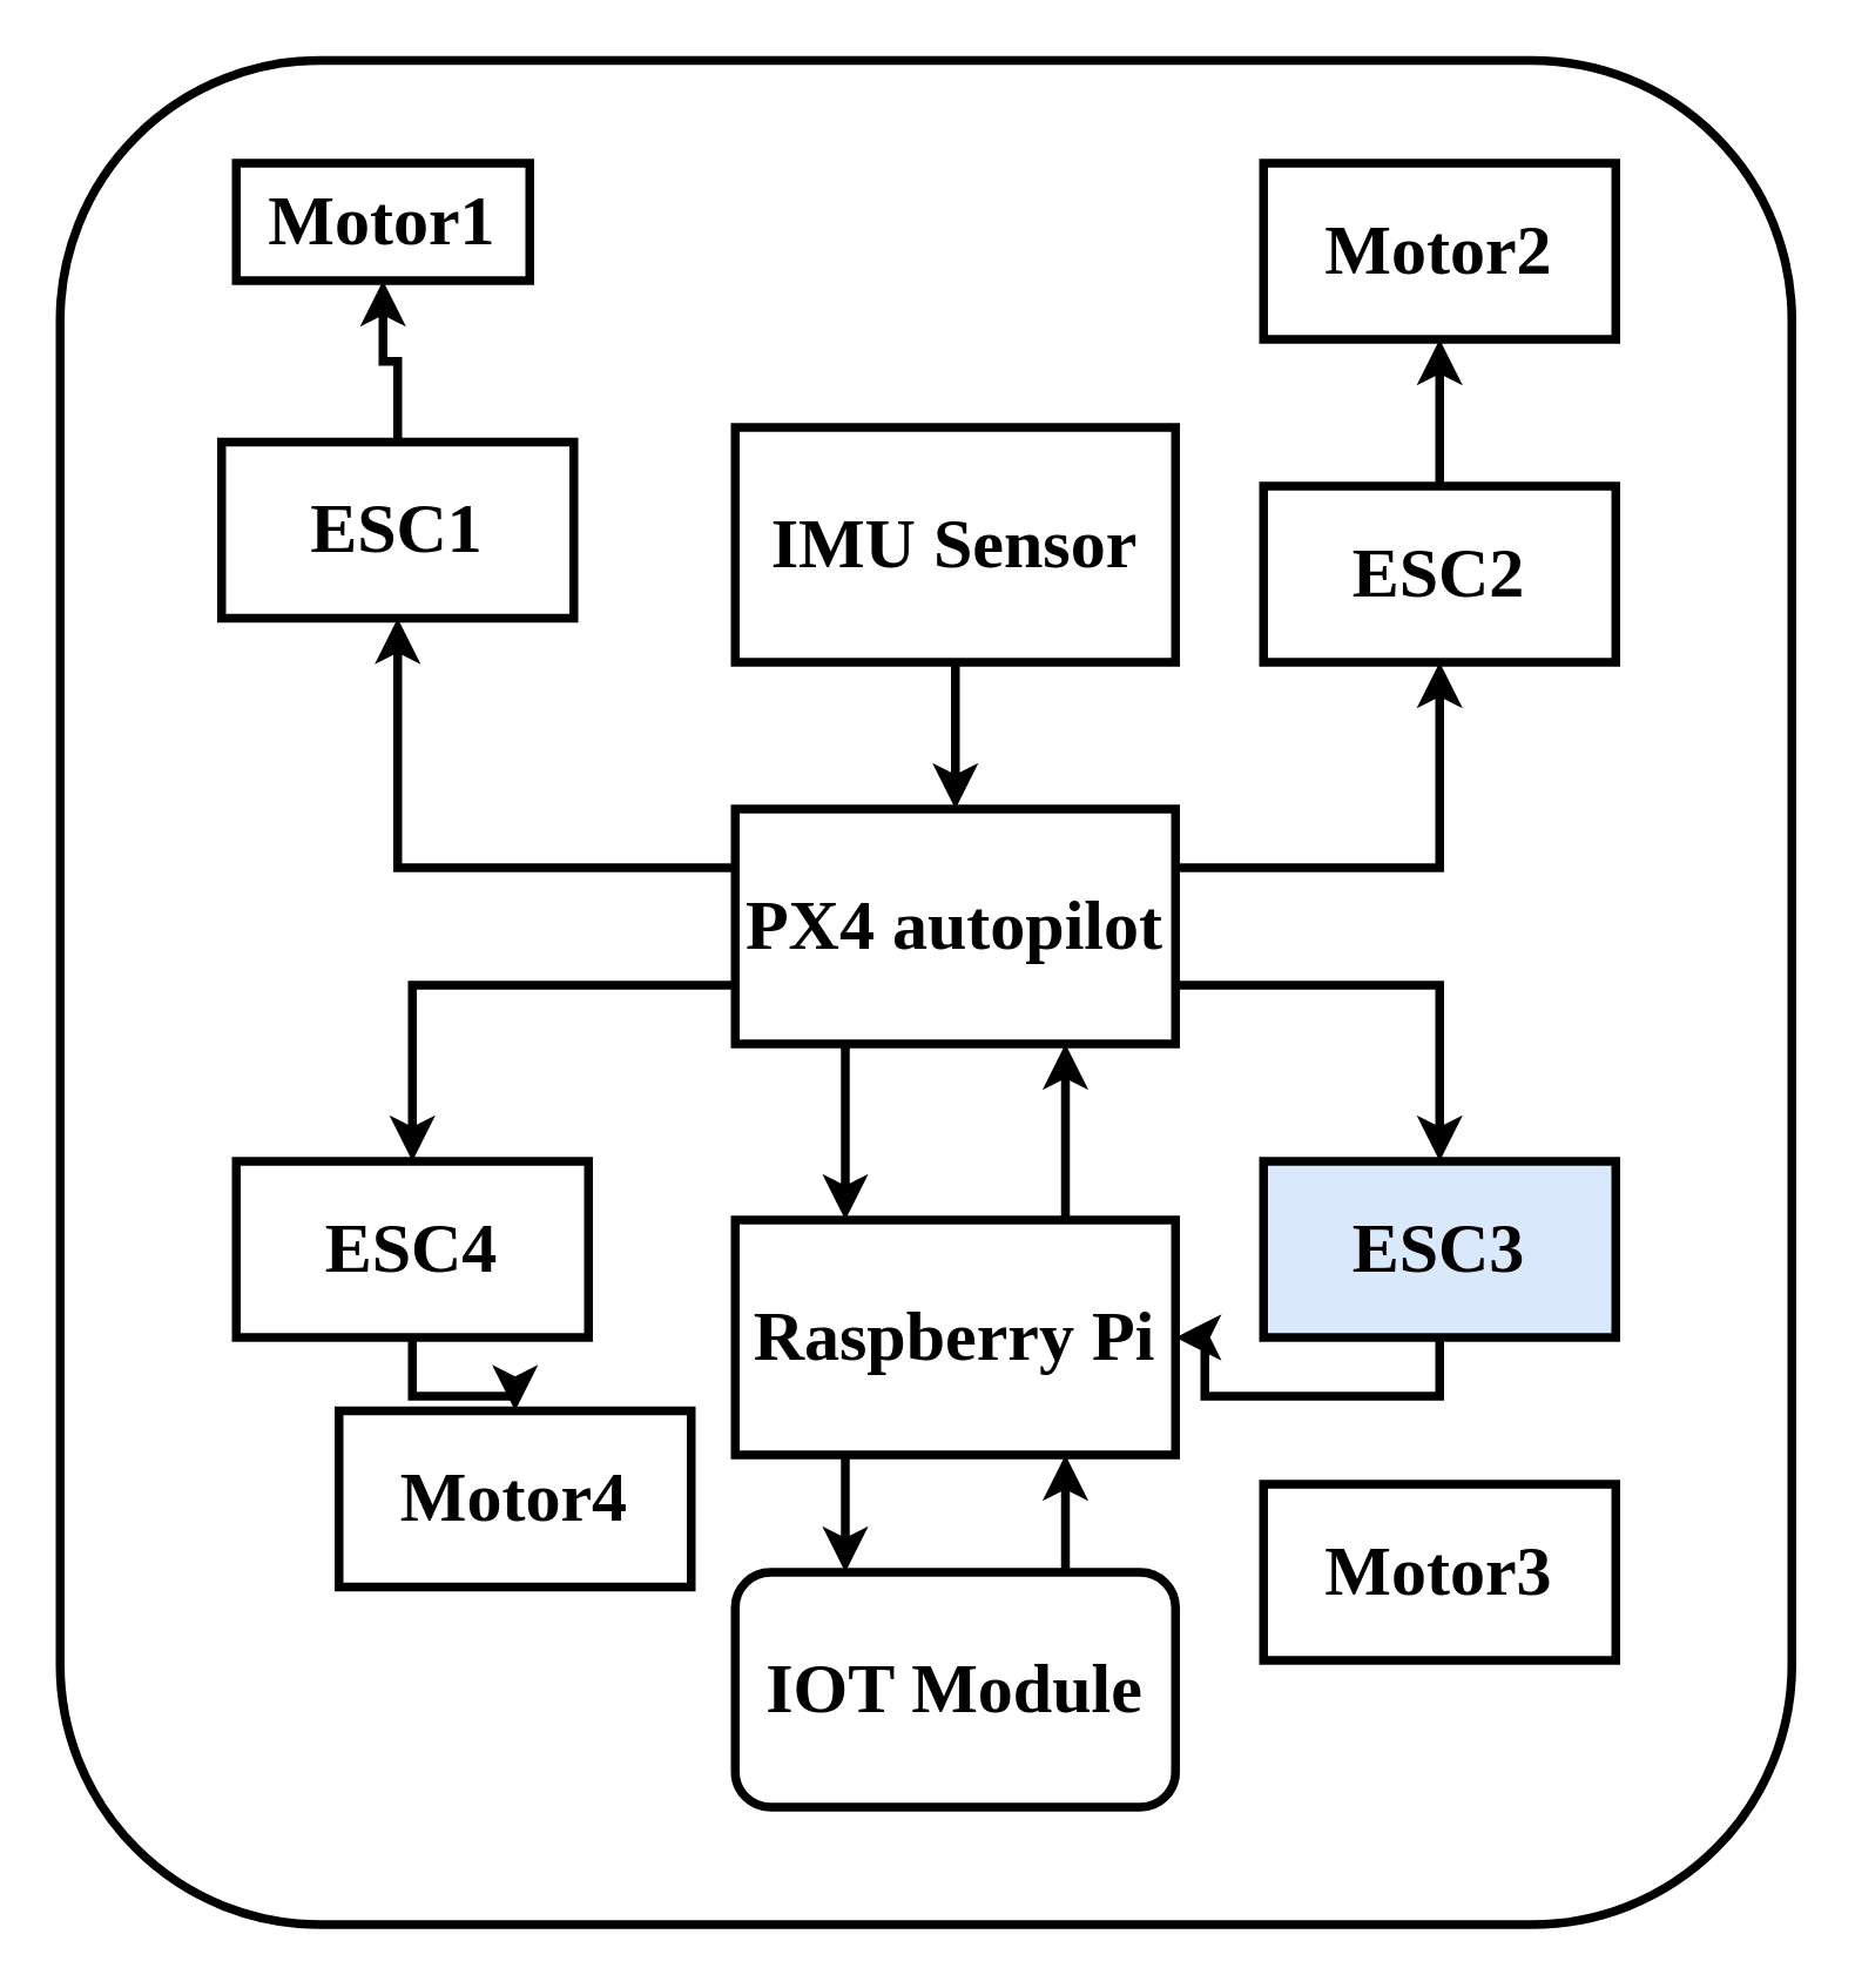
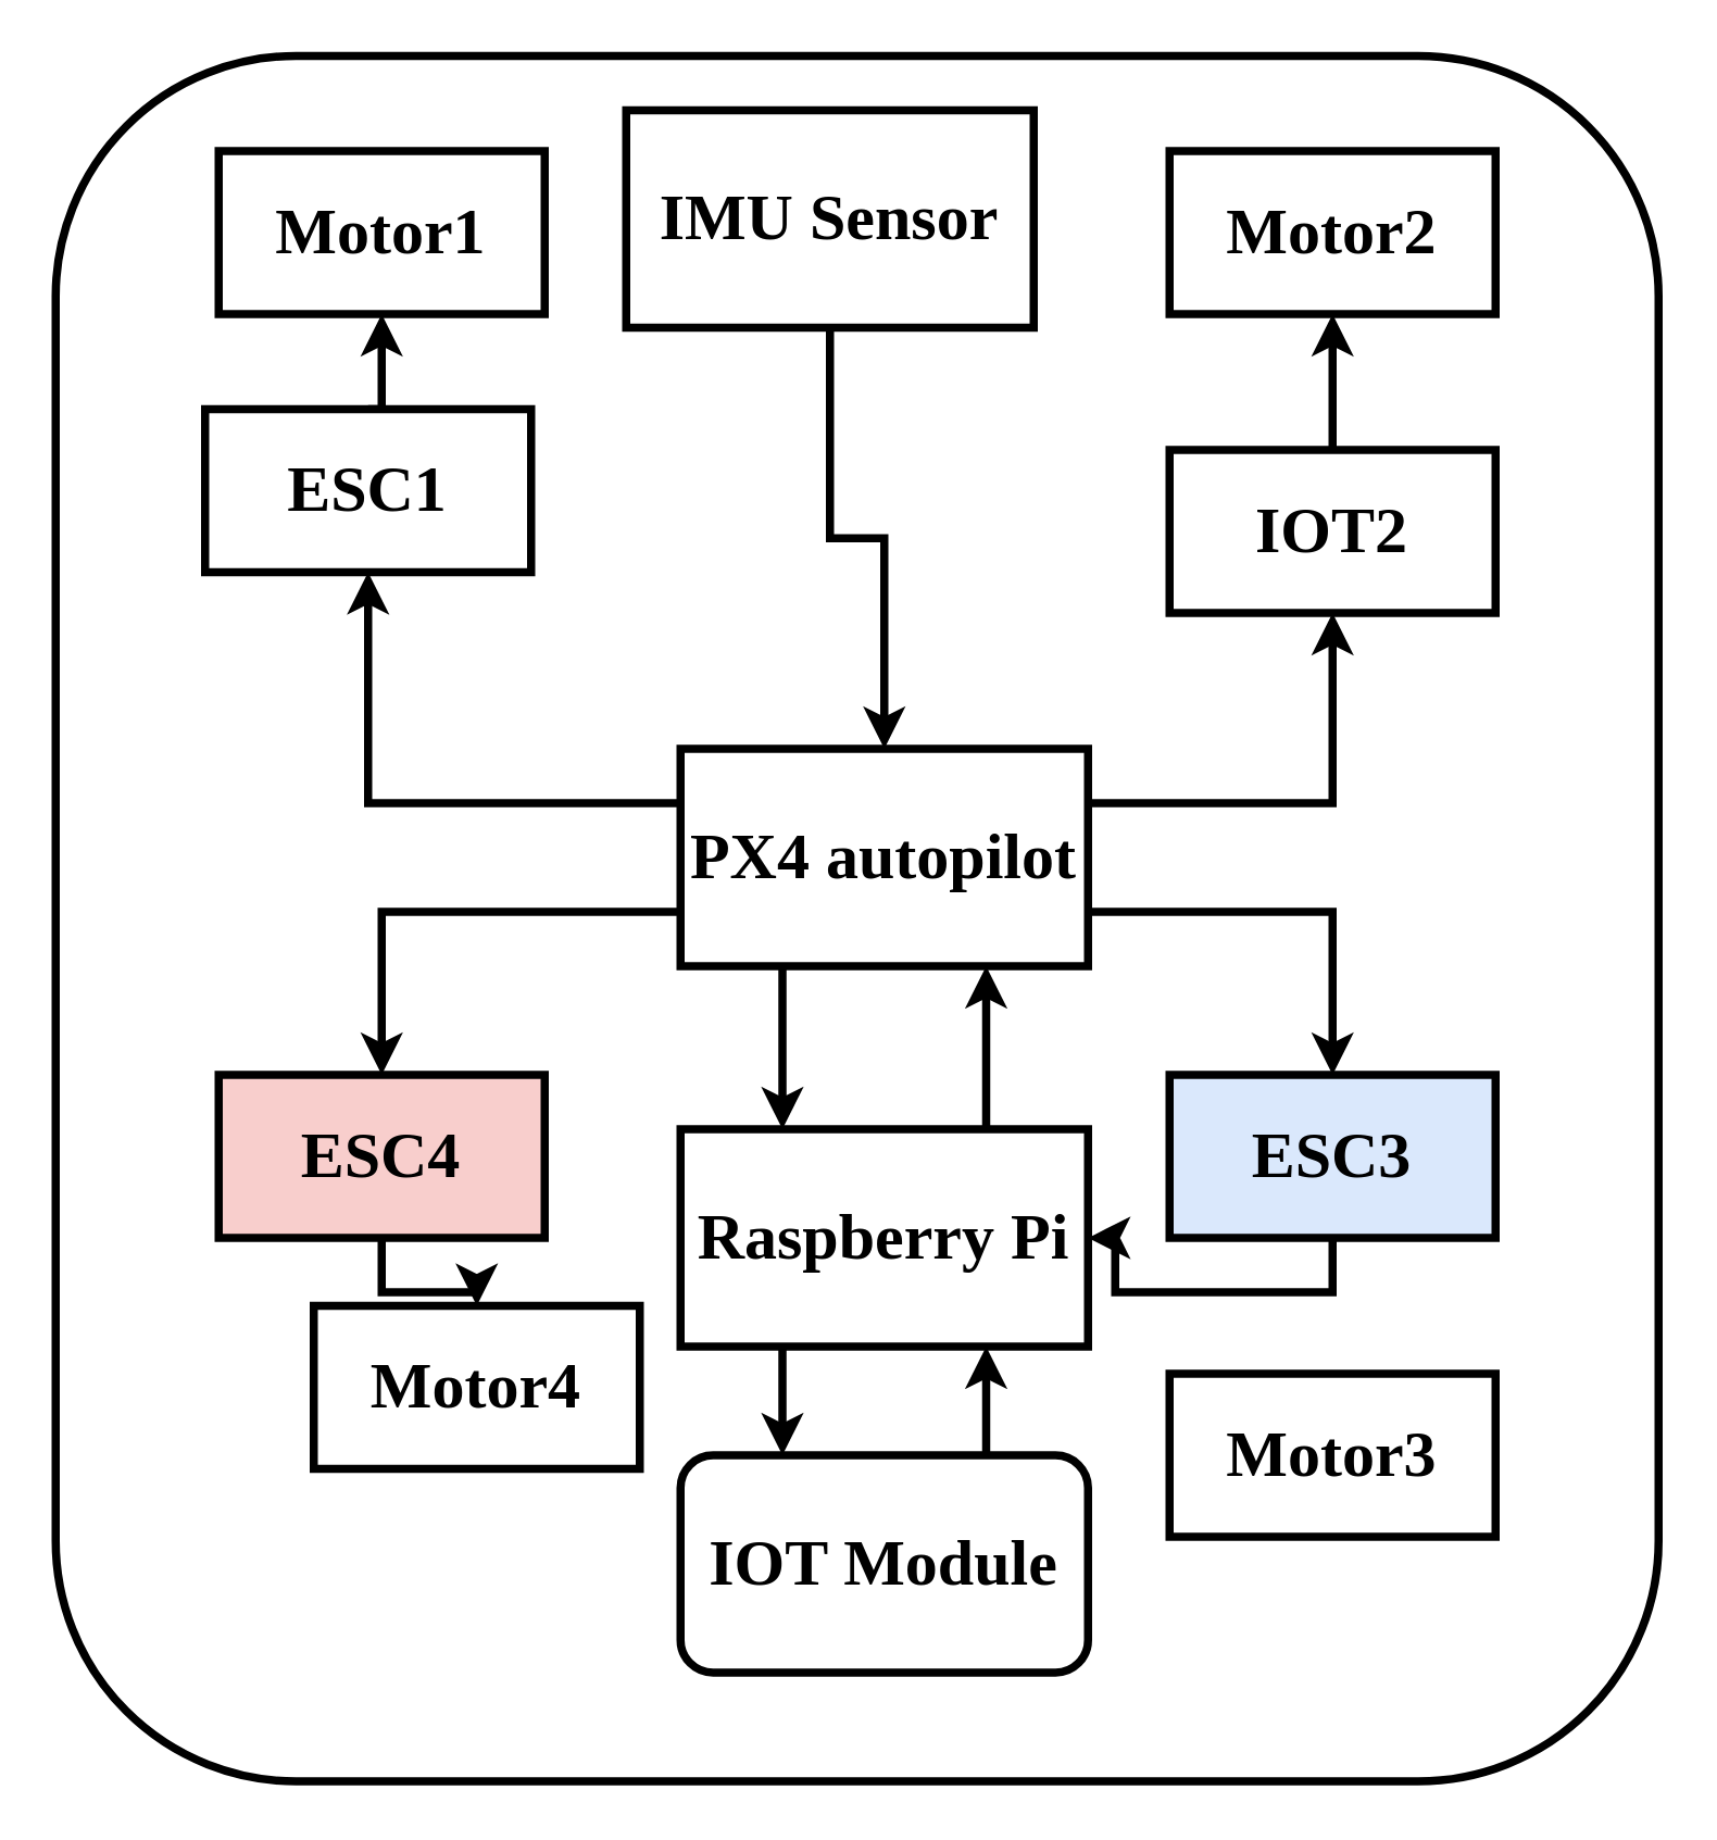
- <mxCell id="3" value="&lt;h2&gt;&lt;font face=&quot;Times New Roman&quot; style=&quot;font-size: 24px&quot;&gt;Motor1&lt;/font&gt;&lt;/h2&gt;" style="rounded=0;whiteSpace=wrap;html=1;strokeWidth=3;" vertex="1" parent="1"><mxGeometry x="80" y="55" width="100" height="40" as="geometry" /></mxCell>
+ <mxCell id="3" value="&lt;h2&gt;&lt;font face=&quot;Times New Roman&quot; style=&quot;font-size: 24px&quot;&gt;Motor1&lt;/font&gt;&lt;/h2&gt;" style="rounded=0;whiteSpace=wrap;html=1;strokeWidth=3;" vertex="1" parent="1"><mxGeometry x="80" y="55" width="120" height="60" as="geometry" /></mxCell>
- <mxCell id="27" value="&lt;font face=&quot;Times New Roman&quot; size=&quot;1&quot;&gt;&lt;b style=&quot;font-size: 24px&quot;&gt;IMU Sensor&lt;/b&gt;&lt;/font&gt;" style="rounded=0;whiteSpace=wrap;html=1;strokeWidth=3;" vertex="1" parent="1"><mxGeometry x="250" y="145" width="150" height="80" as="geometry" /></mxCell>
+ <mxCell id="27" value="&lt;font face=&quot;Times New Roman&quot; size=&quot;1&quot;&gt;&lt;b style=&quot;font-size: 24px&quot;&gt;IMU Sensor&lt;/b&gt;&lt;/font&gt;" style="rounded=0;whiteSpace=wrap;html=1;strokeWidth=3;" vertex="1" parent="1"><mxGeometry x="230" y="40" width="150" height="80" as="geometry" /></mxCell>
- <mxCell id="8" value="&lt;h2&gt;&lt;font face=&quot;Times New Roman&quot; style=&quot;font-size: 24px&quot;&gt;ESC2&lt;/font&gt;&lt;/h2&gt;" style="rounded=0;whiteSpace=wrap;html=1;strokeWidth=3;" vertex="1" parent="1"><mxGeometry x="430" y="165" width="120" height="60" as="geometry" /></mxCell>
+ <mxCell id="8" value="&lt;h2&gt;&lt;font face=&quot;Times New Roman&quot; style=&quot;font-size: 24px&quot;&gt;IOT2&lt;/font&gt;&lt;/h2&gt;" style="rounded=0;whiteSpace=wrap;html=1;strokeWidth=3;" vertex="1" parent="1"><mxGeometry x="430" y="165" width="120" height="60" as="geometry" /></mxCell>
- <mxCell id="11" value="&lt;h2&gt;&lt;font face=&quot;Times New Roman&quot; style=&quot;font-size: 24px&quot;&gt;ESC4&lt;/font&gt;&lt;/h2&gt;" style="rounded=0;whiteSpace=wrap;html=1;strokeWidth=3;" vertex="1" parent="1"><mxGeometry x="80" y="395" width="120" height="60" as="geometry" /></mxCell>
+ <mxCell id="11" value="&lt;h2&gt;&lt;font face=&quot;Times New Roman&quot; style=&quot;font-size: 24px&quot;&gt;ESC4&lt;/font&gt;&lt;/h2&gt;" style="rounded=0;whiteSpace=wrap;html=1;strokeWidth=3;fillColor=#f8cecc;" vertex="1" parent="1"><mxGeometry x="80" y="395" width="120" height="60" as="geometry" /></mxCell>
